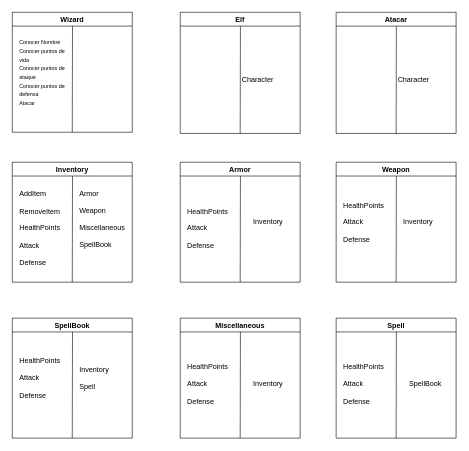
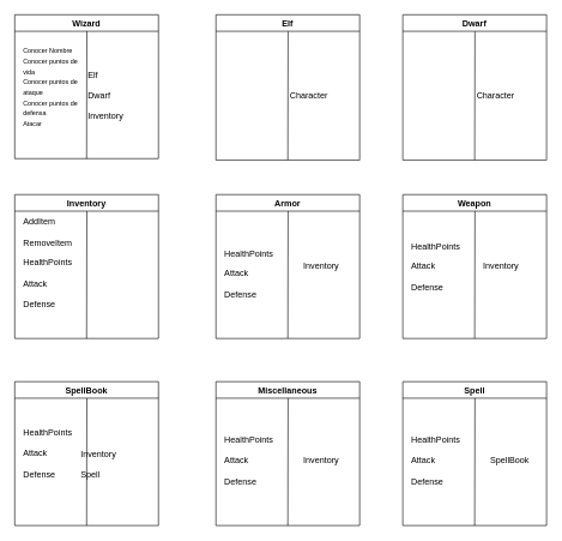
- <mxCell id="9" value="Atacar" style="swimlane;startSize=23;" parent="1" vertex="1"><mxGeometry x="560" y="20" width="200" height="202" as="geometry" /></mxCell>
+ <mxCell id="9" value="Dwarf" style="swimlane;startSize=23;" parent="1" vertex="1"><mxGeometry x="560" y="20" width="200" height="202" as="geometry" /></mxCell>
+ <mxCell id="3" value="Elf&lt;br&gt;&lt;br&gt;Dwarf&lt;br&gt;&lt;br&gt;Inventory" style="text;html=1;strokeColor=none;fillColor=none;align=left;verticalAlign=middle;whiteSpace=wrap;rounded=0;" parent="2" vertex="1"><mxGeometry x="100" y="23" width="100" height="177" as="geometry" /></mxCell>
- <mxCell id="13" value="Armor&lt;br&gt;&lt;br&gt;Weapon&lt;br&gt;&lt;br&gt;Miscellaneous&lt;br&gt;&lt;br&gt;SpellBook" style="text;html=1;strokeColor=none;fillColor=none;align=left;verticalAlign=middle;whiteSpace=wrap;rounded=0;" parent="12" vertex="1"><mxGeometry x="110" y="40" width="80" height="110" as="geometry" /></mxCell>
- <mxCell id="14" value="AddItem&lt;br&gt;&lt;br&gt;RemoveItem&lt;br&gt;&lt;br&gt;HealthPoints&lt;br&gt;&lt;br&gt;Attack&lt;br&gt;&lt;br&gt;Defense" style="text;html=1;strokeColor=none;fillColor=none;align=left;verticalAlign=middle;whiteSpace=wrap;rounded=0;" parent="12" vertex="1"><mxGeometry x="10" y="40" width="70" height="140" as="geometry" /></mxCell>
+ <mxCell id="14" value="AddItem&lt;br&gt;&lt;br&gt;RemoveItem&lt;br&gt;&lt;br&gt;HealthPoints&lt;br&gt;&lt;br&gt;Attack&lt;br&gt;&lt;br&gt;Defense" style="text;html=1;strokeColor=none;fillColor=none;align=left;verticalAlign=middle;whiteSpace=wrap;rounded=0;" parent="12" vertex="1"><mxGeometry x="10" y="25" width="70" height="140" as="geometry" /></mxCell>
- <mxCell id="26" value="Inventory&lt;br&gt;&lt;br&gt;Spell" style="text;html=1;strokeColor=none;fillColor=none;align=left;verticalAlign=middle;whiteSpace=wrap;rounded=0;" parent="24" vertex="1"><mxGeometry x="110" y="72.5" width="70" height="55" as="geometry" /></mxCell>
+ <mxCell id="26" value="Inventory&lt;br&gt;&lt;br&gt;Spell" style="text;html=1;strokeColor=none;fillColor=none;align=left;verticalAlign=middle;whiteSpace=wrap;rounded=0;" parent="24" vertex="1"><mxGeometry x="90" y="87.5" width="70" height="55" as="geometry" /></mxCell>
